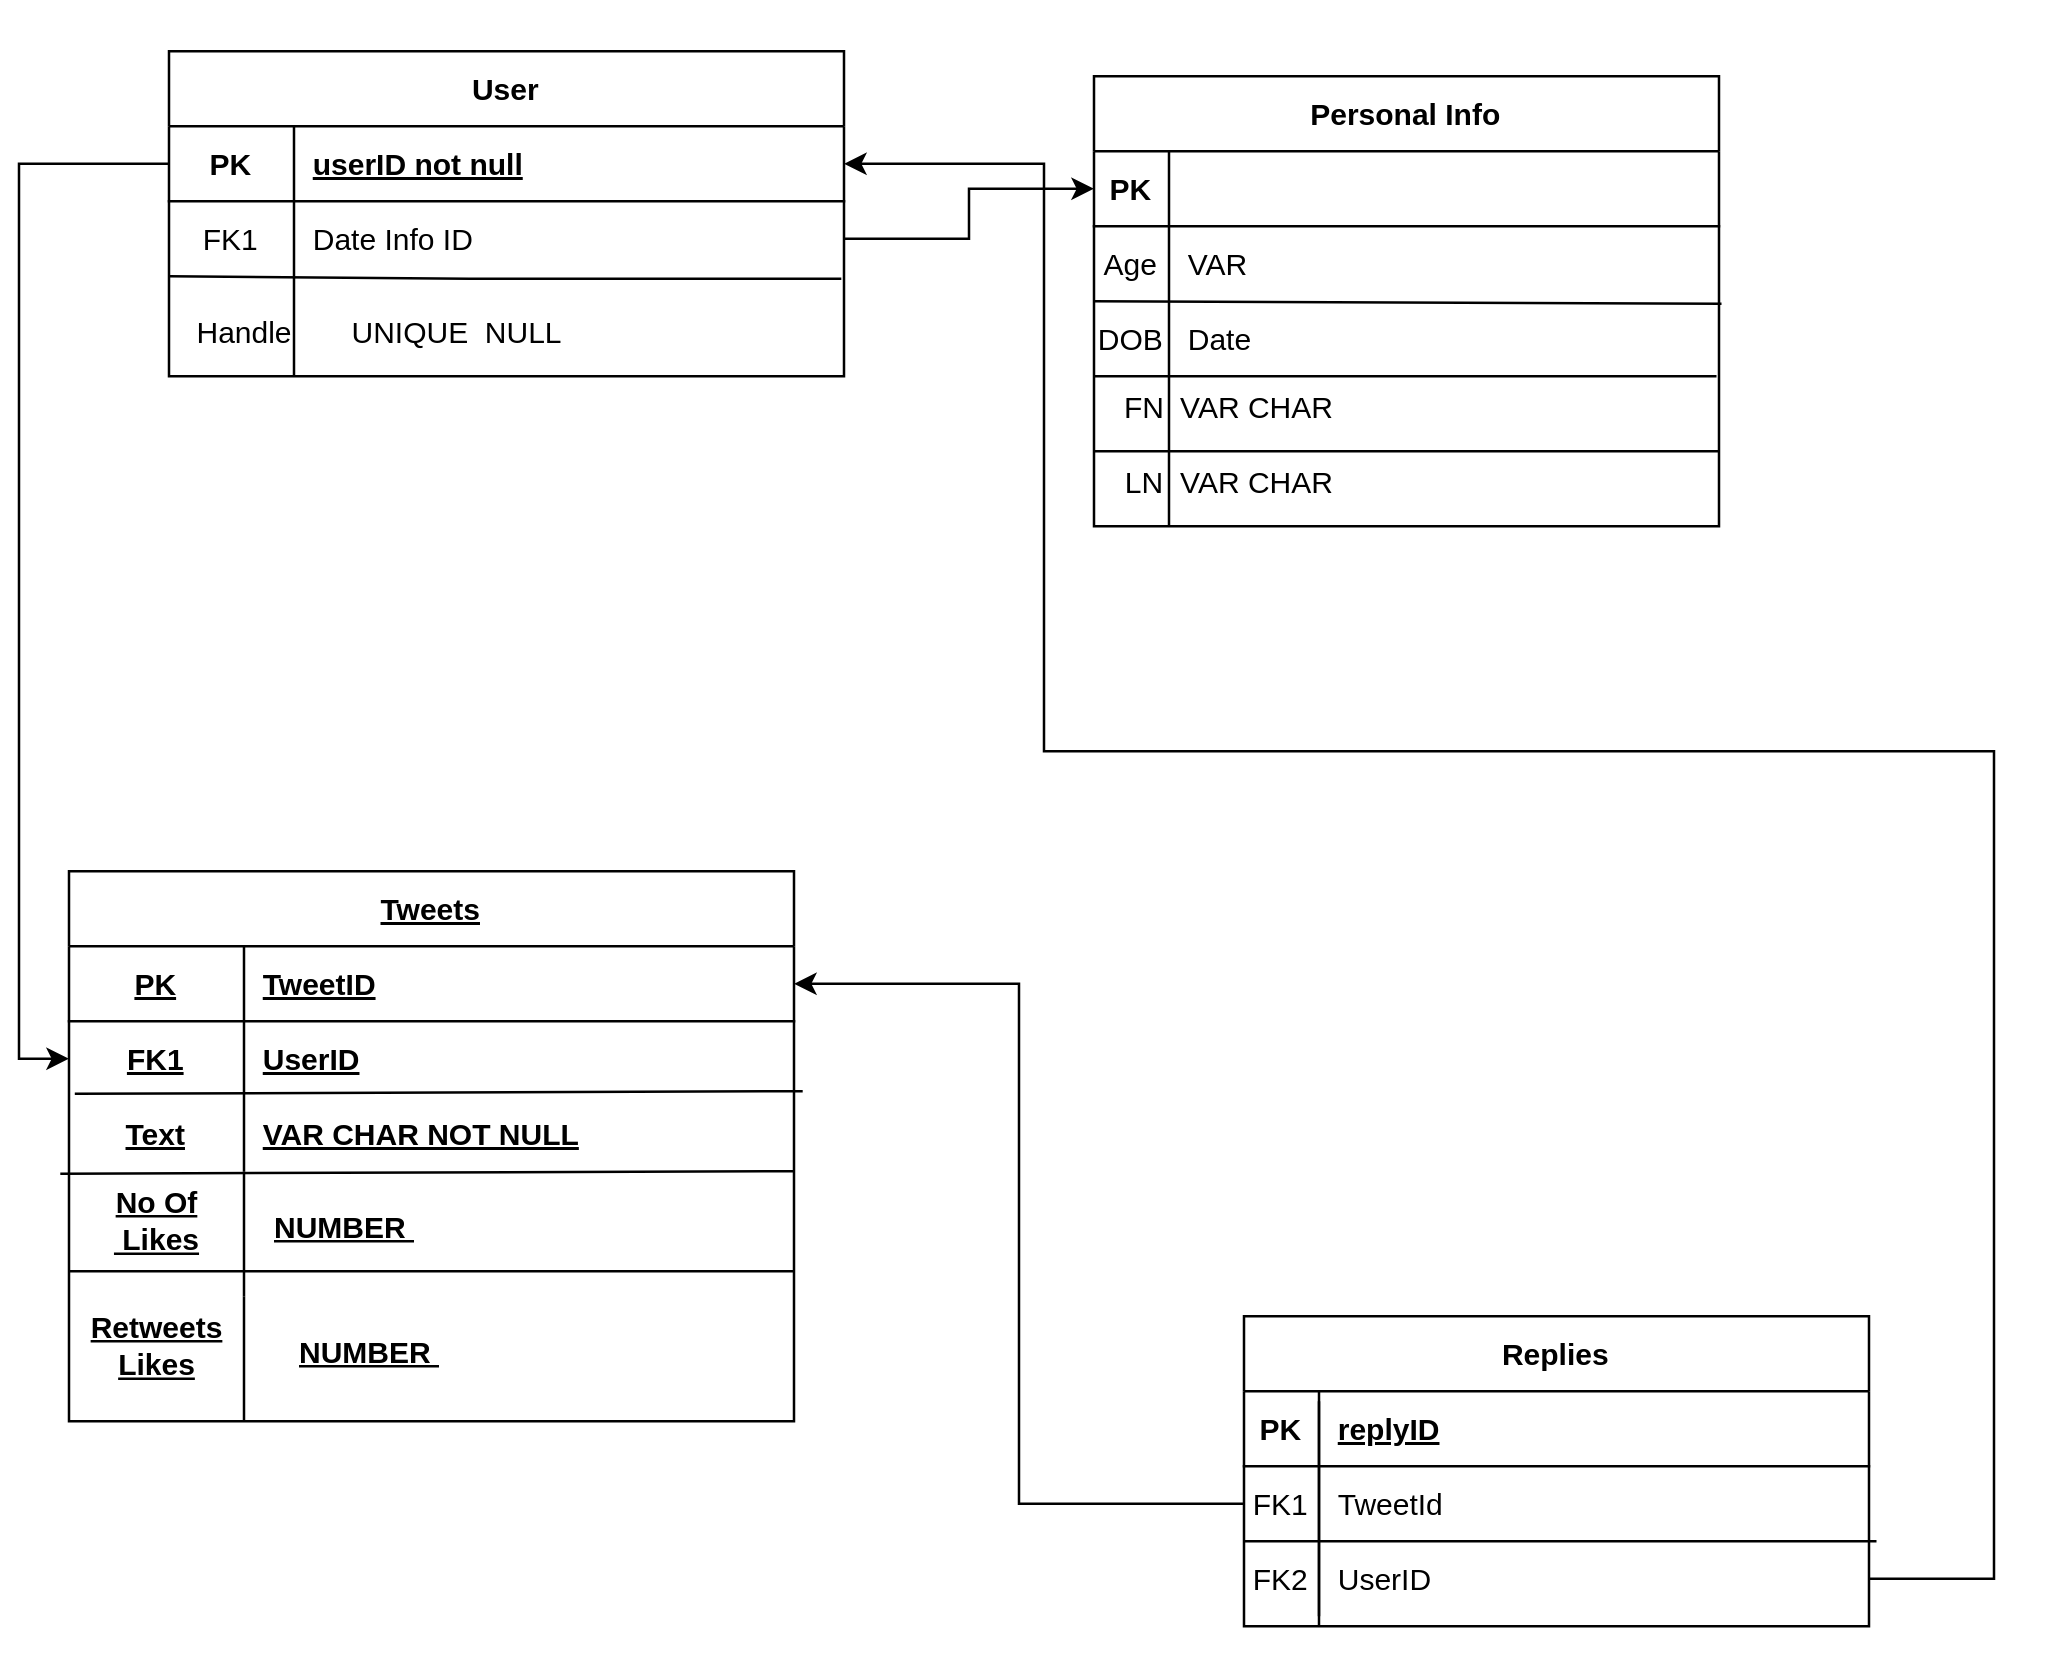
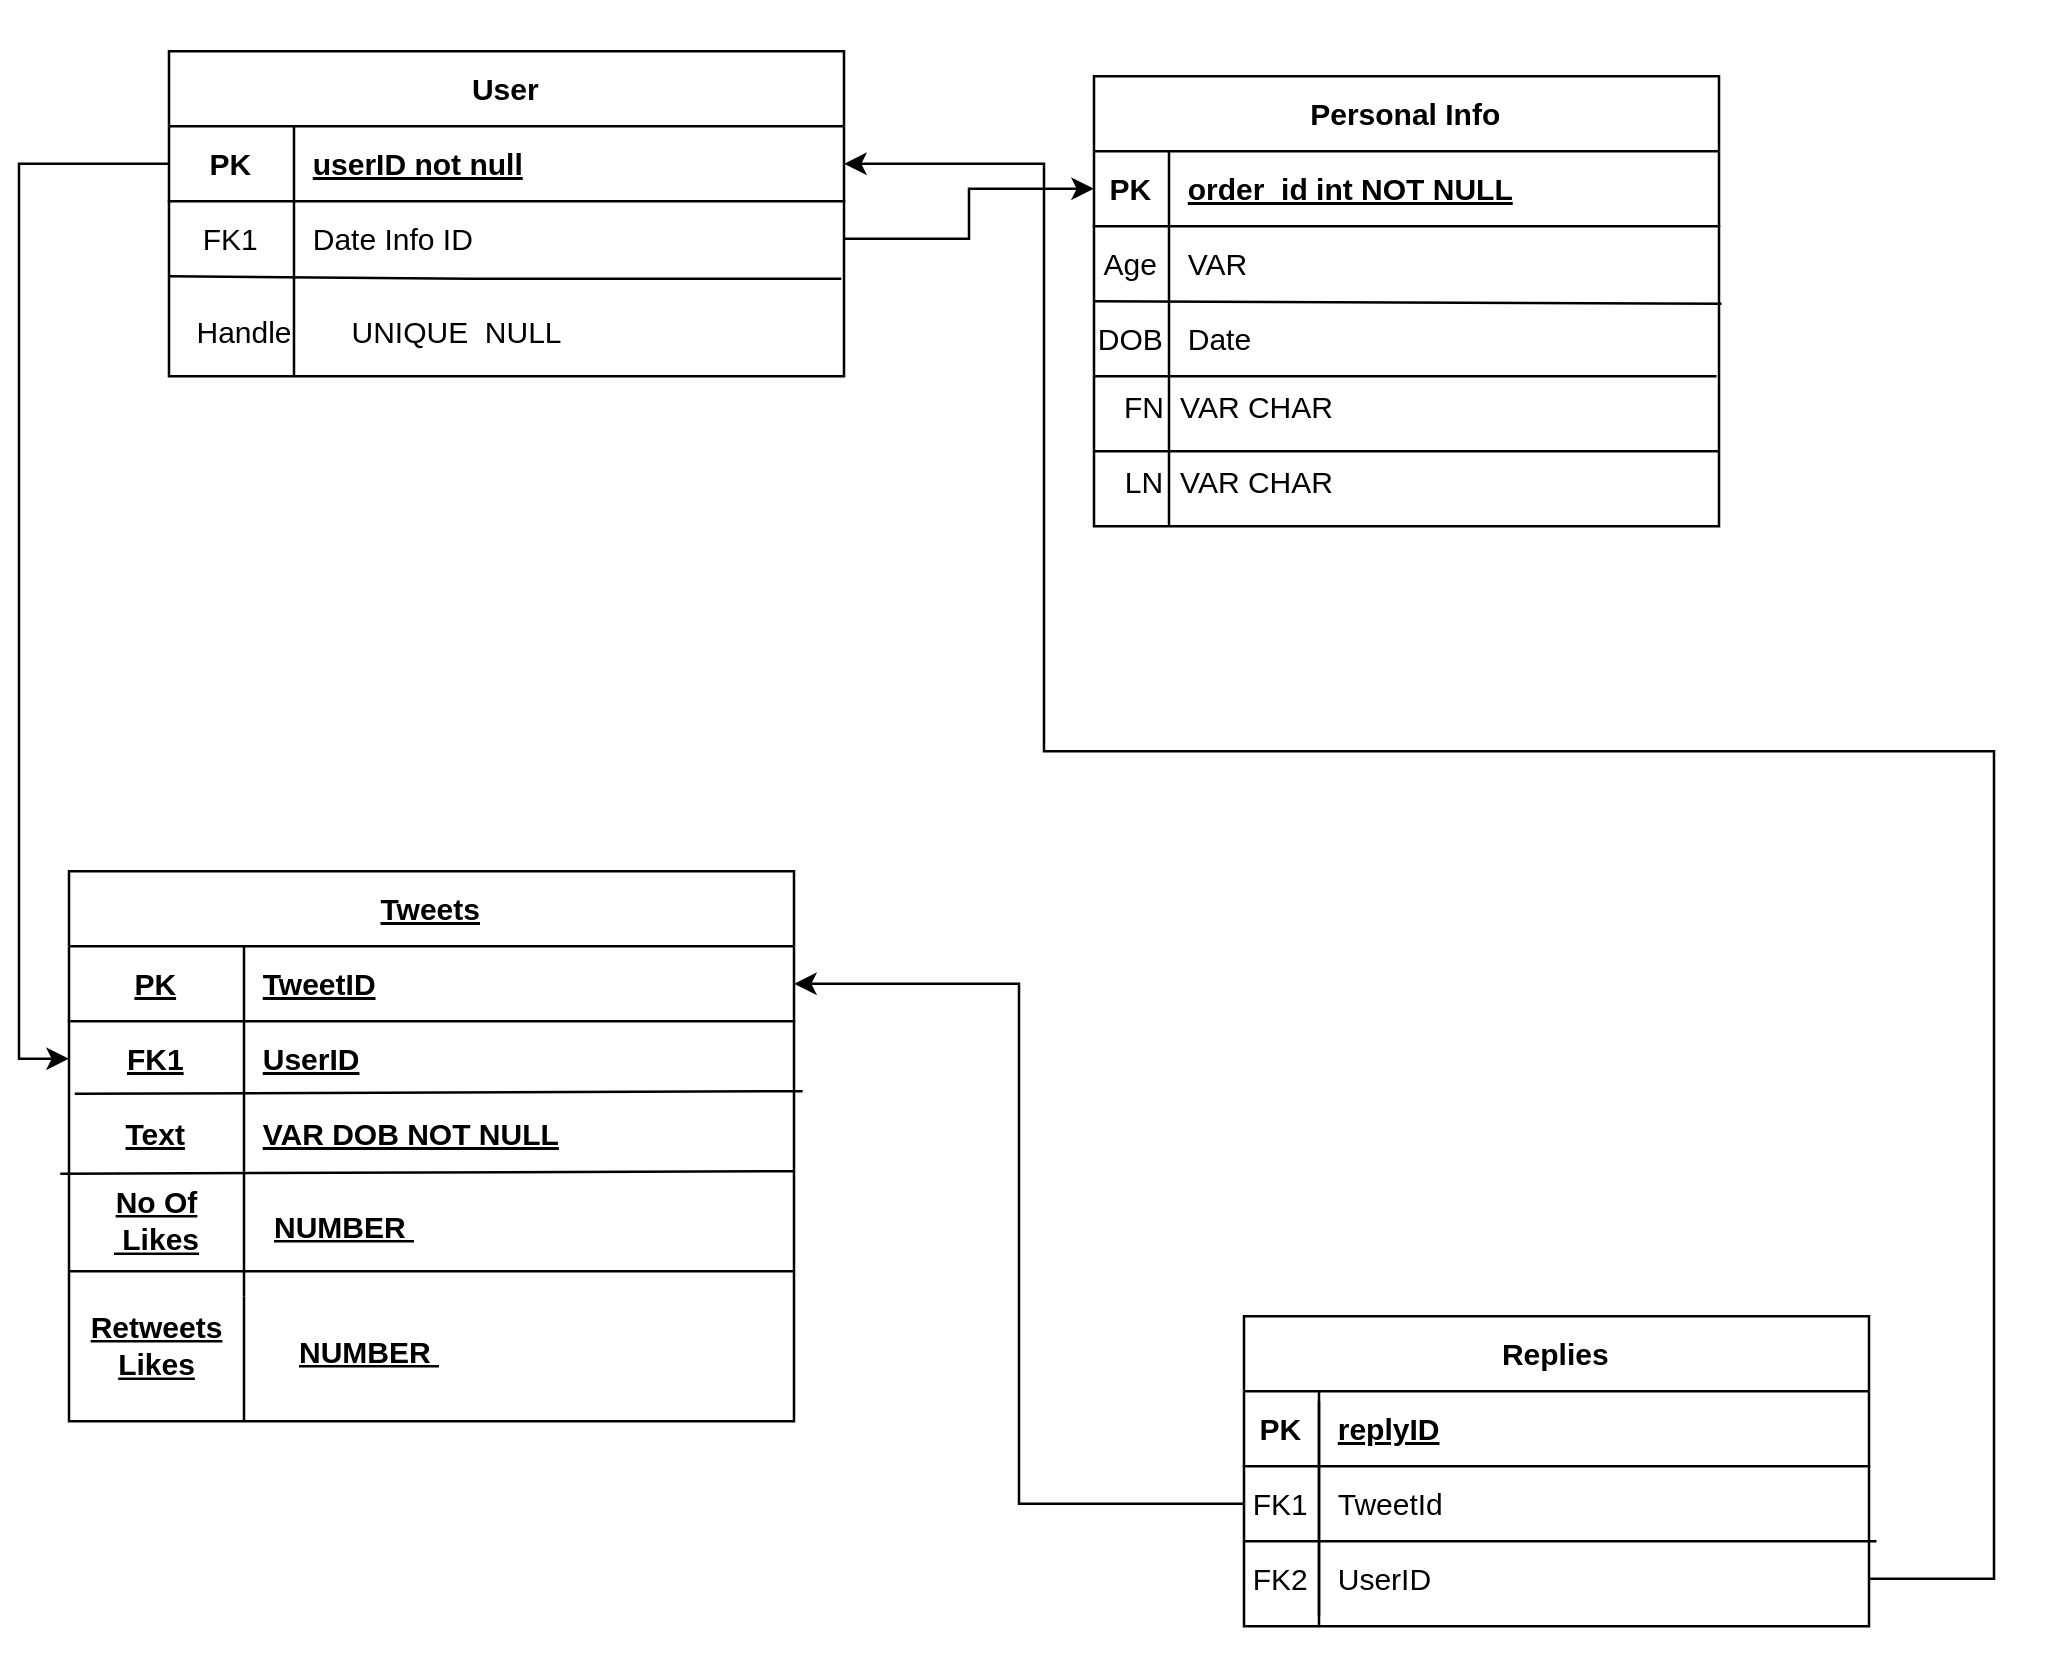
+ <mxCell id="5" value="order_id int NOT NULL " style="shape=partialRectangle;overflow=hidden;connectable=0;fillColor=none;top=0;left=0;bottom=0;right=0;align=left;spacingLeft=6;fontStyle=5;" parent="3" vertex="1"><mxGeometry x="30" width="220" height="30" as="geometry"><mxRectangle width="220" height="30" as="alternateBounds" /></mxGeometry></mxCell>
- <mxCell id="42" value="VAR CHAR NOT NULL" style="shape=partialRectangle;overflow=hidden;connectable=0;fillColor=none;top=0;left=0;bottom=0;right=0;align=left;spacingLeft=6;fontSize=12;fontStyle=5" parent="40" vertex="1"><mxGeometry x="70" width="220" height="30" as="geometry"><mxRectangle width="220" height="30" as="alternateBounds" /></mxGeometry></mxCell>
+ <mxCell id="42" value="VAR DOB NOT NULL" style="shape=partialRectangle;overflow=hidden;connectable=0;fillColor=none;top=0;left=0;bottom=0;right=0;align=left;spacingLeft=6;fontSize=12;fontStyle=5" parent="40" vertex="1"><mxGeometry x="70" width="220" height="30" as="geometry"><mxRectangle width="220" height="30" as="alternateBounds" /></mxGeometry></mxCell>
